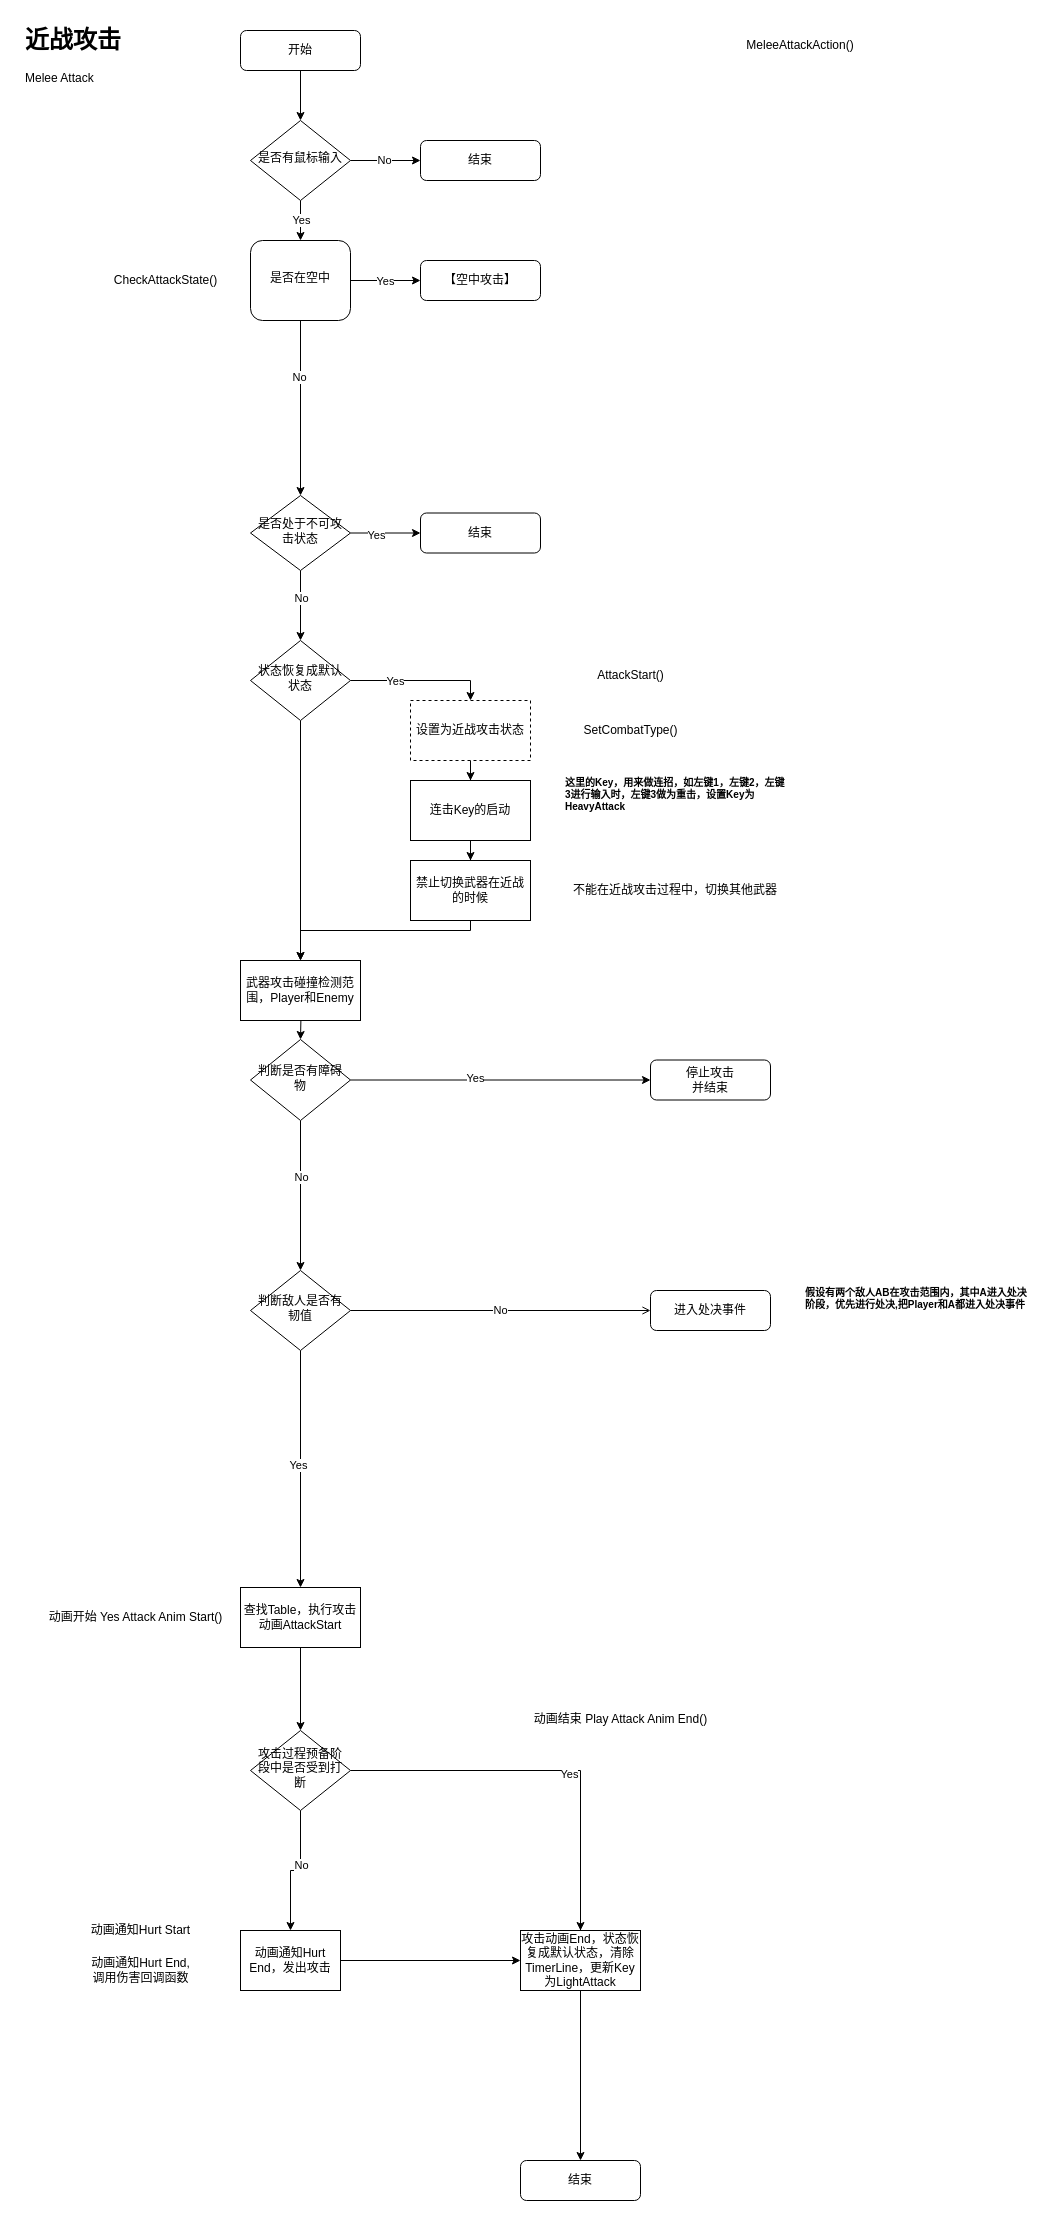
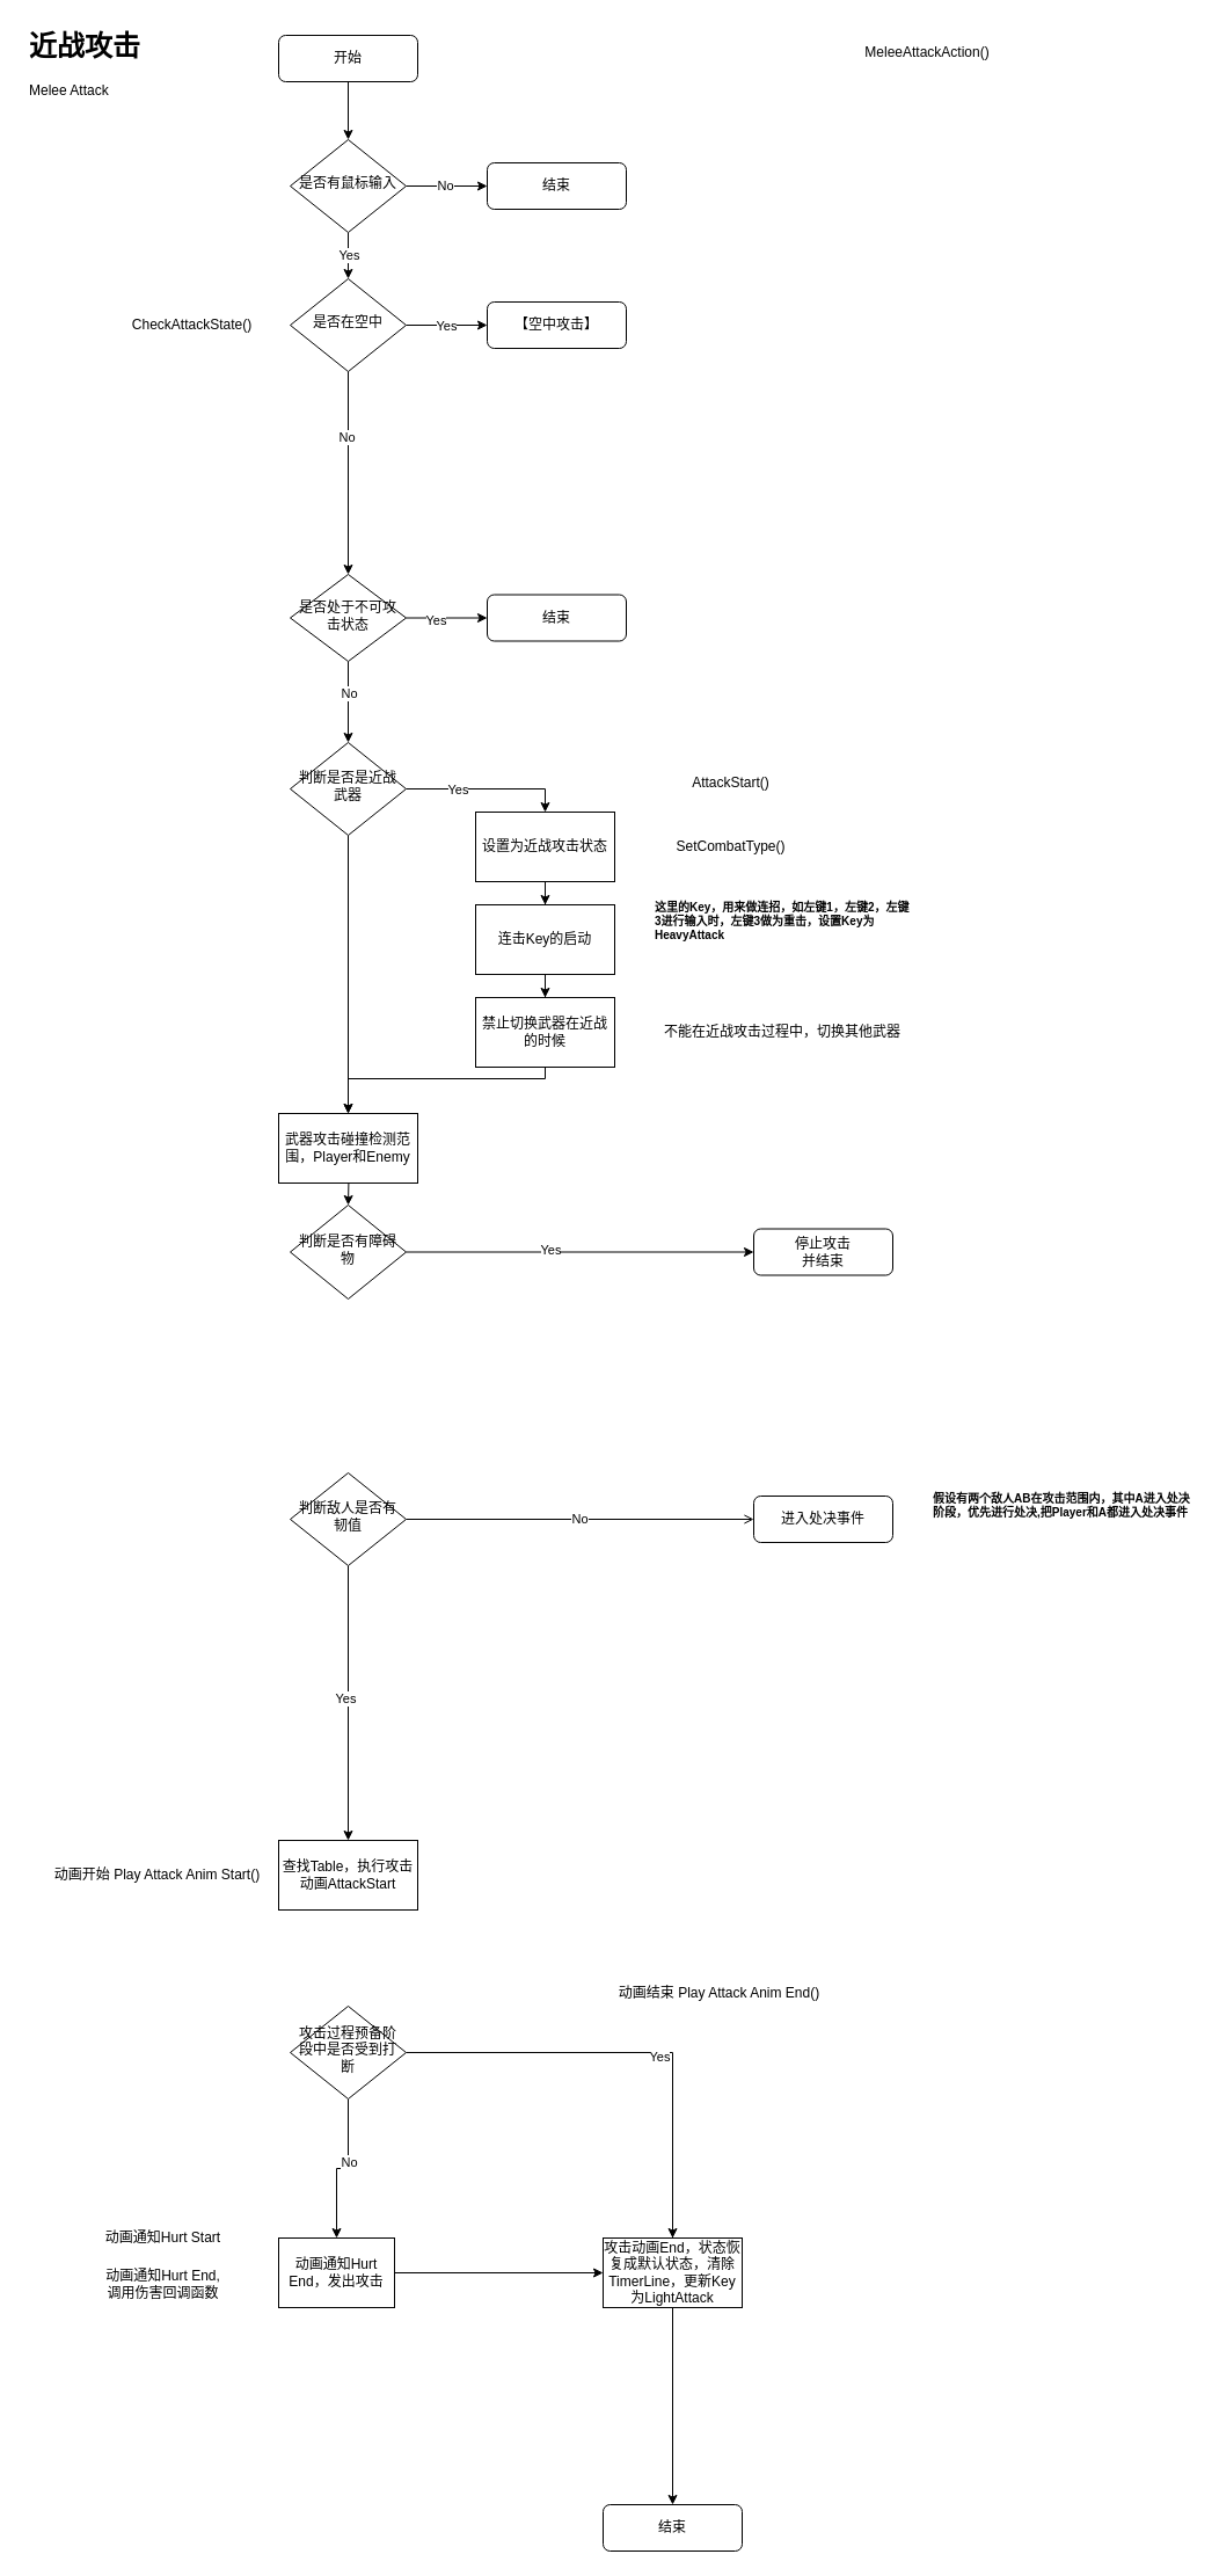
- <mxCell id="12" value="是否在空中" style="whiteSpace=wrap;html=1;shadow=0;fontFamily=Helvetica;fontSize=12;align=center;strokeWidth=1;spacing=6;spacingTop=-4;rounded=1;" parent="1" vertex="1"><mxGeometry x="250" y="240" width="100" height="80" as="geometry" /></mxCell>
+ <mxCell id="12" value="是否在空中" style="rhombus;whiteSpace=wrap;html=1;shadow=0;fontFamily=Helvetica;fontSize=12;align=center;strokeWidth=1;spacing=6;spacingTop=-4;" parent="1" vertex="1"><mxGeometry x="250" y="240" width="100" height="80" as="geometry" /></mxCell>
- <mxCell id="31" value="状态恢复成默认状态" style="rhombus;whiteSpace=wrap;html=1;shadow=0;fontFamily=Helvetica;fontSize=12;align=center;strokeWidth=1;spacing=6;spacingTop=-4;" parent="1" vertex="1"><mxGeometry x="250" y="640" width="100" height="80" as="geometry" /></mxCell>
+ <mxCell id="31" value="判断是否是近战武器" style="rhombus;whiteSpace=wrap;html=1;shadow=0;fontFamily=Helvetica;fontSize=12;align=center;strokeWidth=1;spacing=6;spacingTop=-4;" parent="1" vertex="1"><mxGeometry x="250" y="640" width="100" height="80" as="geometry" /></mxCell>
- <mxCell id="24" value="设置为近战攻击状态" style="rounded=0;whiteSpace=wrap;html=1;dashed=1;" parent="1" vertex="1"><mxGeometry x="410" y="700" width="120" height="60" as="geometry" /></mxCell>
+ <mxCell id="24" value="设置为近战攻击状态" style="rounded=0;whiteSpace=wrap;html=1;" parent="1" vertex="1"><mxGeometry x="410" y="700" width="120" height="60" as="geometry" /></mxCell>
- <mxCell id="40" style="edgeStyle=orthogonalEdgeStyle;rounded=0;orthogonalLoop=1;jettySize=auto;html=1;entryX=0.5;entryY=0;entryDx=0;entryDy=0;" parent="1" source="42" target="52" edge="1"><mxGeometry relative="1" as="geometry"><mxPoint x="300" y="1160" as="targetPoint" /></mxGeometry></mxCell>
- <mxCell id="41" value="No" style="edgeLabel;html=1;align=center;verticalAlign=middle;resizable=0;points=[];" parent="40" vertex="1" connectable="0"><mxGeometry x="-0.255" relative="1" as="geometry"><mxPoint as="offset" /></mxGeometry></mxCell>
- <mxCell id="64" value="动画开始 Yes Attack Anim Start()" style="text;html=1;align=center;verticalAlign=middle;resizable=0;points=[];autosize=1;strokeColor=none;fillColor=none;" parent="1" vertex="1"><mxGeometry x="35" y="1602" width="200" height="30" as="geometry" /></mxCell>
+ <mxCell id="64" value="动画开始 Play Attack Anim Start()" style="text;html=1;align=center;verticalAlign=middle;resizable=0;points=[];autosize=1;strokeColor=none;fillColor=none;" parent="1" vertex="1"><mxGeometry x="35" y="1602" width="200" height="30" as="geometry" /></mxCell>
- <mxCell id="48" style="edgeStyle=orthogonalEdgeStyle;rounded=0;orthogonalLoop=1;jettySize=auto;html=1;entryX=0.5;entryY=0;entryDx=0;entryDy=0;" parent="1" source="49" target="57" edge="1"><mxGeometry relative="1" as="geometry" /></mxCell>
